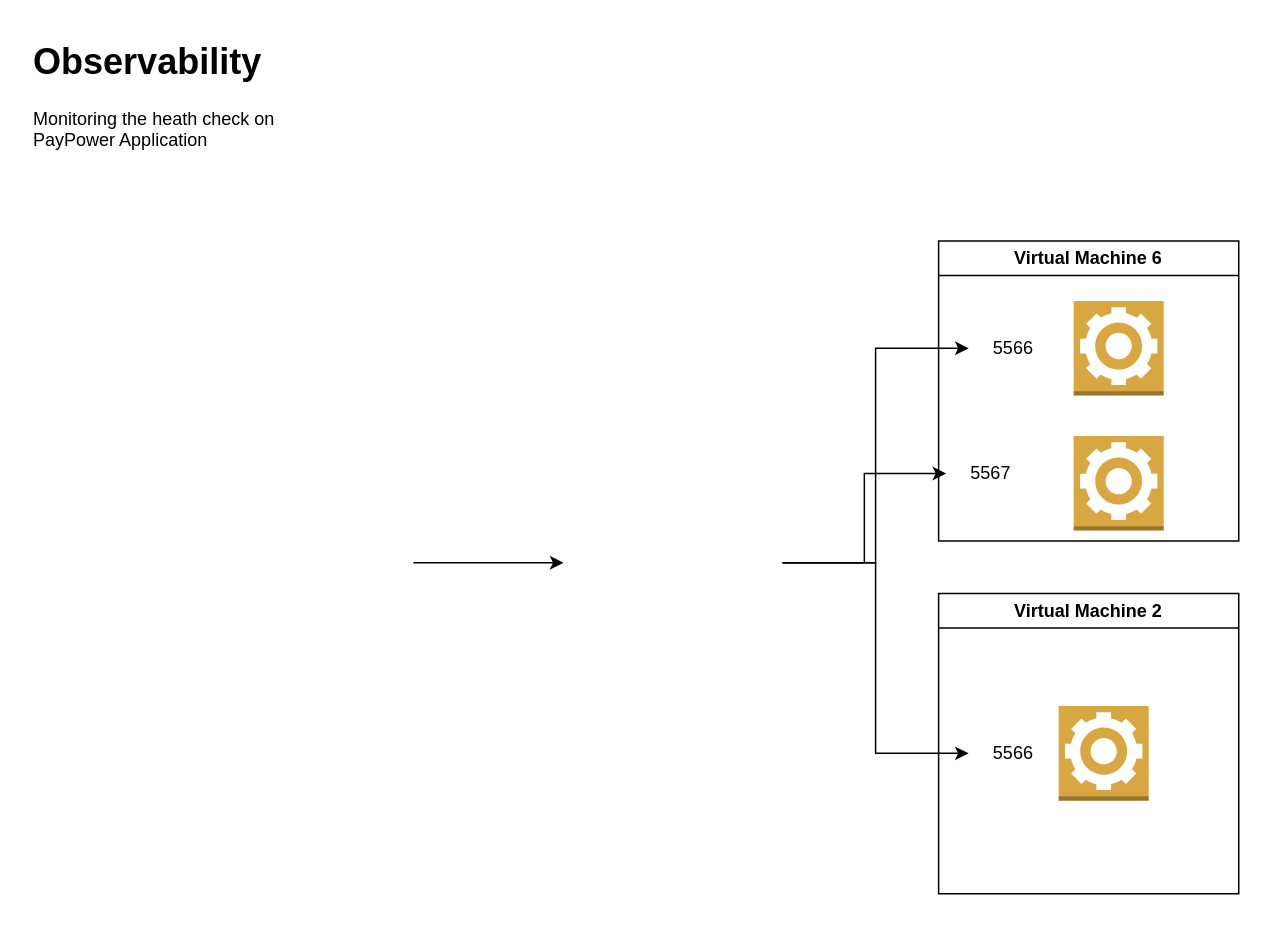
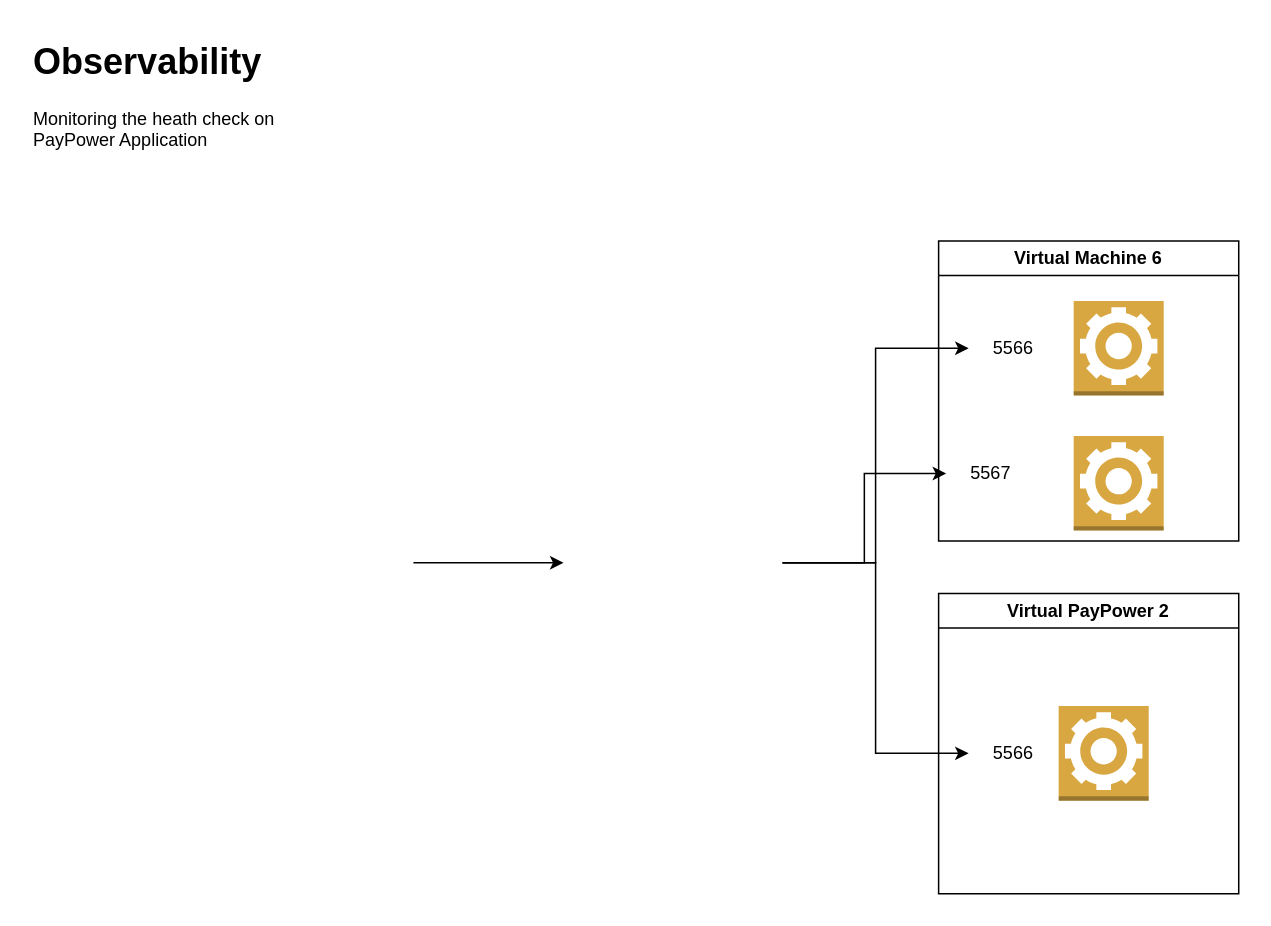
- <mxCell id="13" value="Virtual Machine 2" style="swimlane;whiteSpace=wrap;html=1;" parent="1" vertex="1"><mxGeometry x="625" y="395" width="200" height="200" as="geometry" /></mxCell>
+ <mxCell id="13" value="Virtual PayPower 2" style="swimlane;whiteSpace=wrap;html=1;" parent="1" vertex="1"><mxGeometry x="625" y="395" width="200" height="200" as="geometry" /></mxCell>
